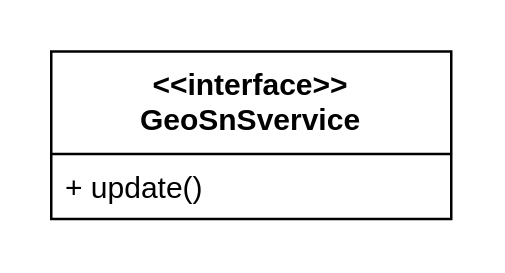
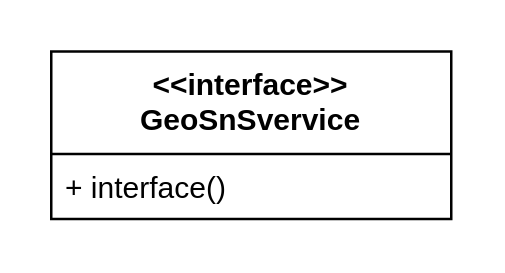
- <mxCell id="3" value="+ update()" style="text;strokeColor=none;fillColor=none;align=left;verticalAlign=top;spacingLeft=4;spacingRight=4;overflow=hidden;rotatable=0;points=[[0,0.5],[1,0.5]];portConstraint=eastwest;" vertex="1" parent="2"><mxGeometry y="41" width="160" height="26" as="geometry" /></mxCell>
+ <mxCell id="3" value="+ interface()" style="text;strokeColor=none;fillColor=none;align=left;verticalAlign=top;spacingLeft=4;spacingRight=4;overflow=hidden;rotatable=0;points=[[0,0.5],[1,0.5]];portConstraint=eastwest;" vertex="1" parent="2"><mxGeometry y="41" width="160" height="26" as="geometry" /></mxCell>
